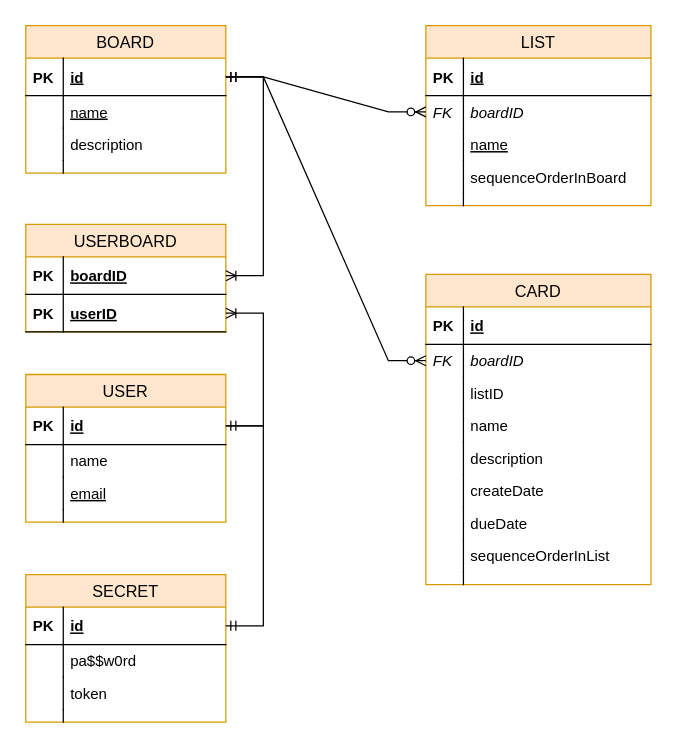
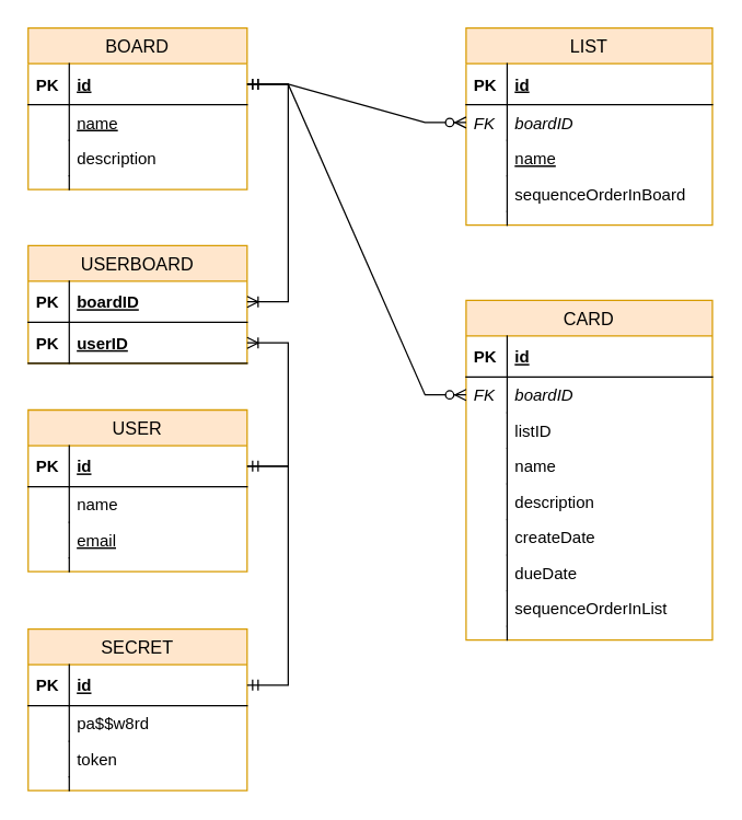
- <mxCell id="40" value="pa$$w0rd" style="shape=partialRectangle;top=0;left=0;right=0;bottom=0;align=left;verticalAlign=top;fillColor=none;spacingLeft=34;spacingRight=4;overflow=hidden;rotatable=0;points=[[0,0.5],[1,0.5]];portConstraint=eastwest;dropTarget=0;fontStyle=0" parent="37" vertex="1"><mxGeometry y="56" width="160" height="26" as="geometry" /></mxCell>
+ <mxCell id="40" value="pa$$w8rd" style="shape=partialRectangle;top=0;left=0;right=0;bottom=0;align=left;verticalAlign=top;fillColor=none;spacingLeft=34;spacingRight=4;overflow=hidden;rotatable=0;points=[[0,0.5],[1,0.5]];portConstraint=eastwest;dropTarget=0;fontStyle=0" parent="37" vertex="1"><mxGeometry y="56" width="160" height="26" as="geometry" /></mxCell>
